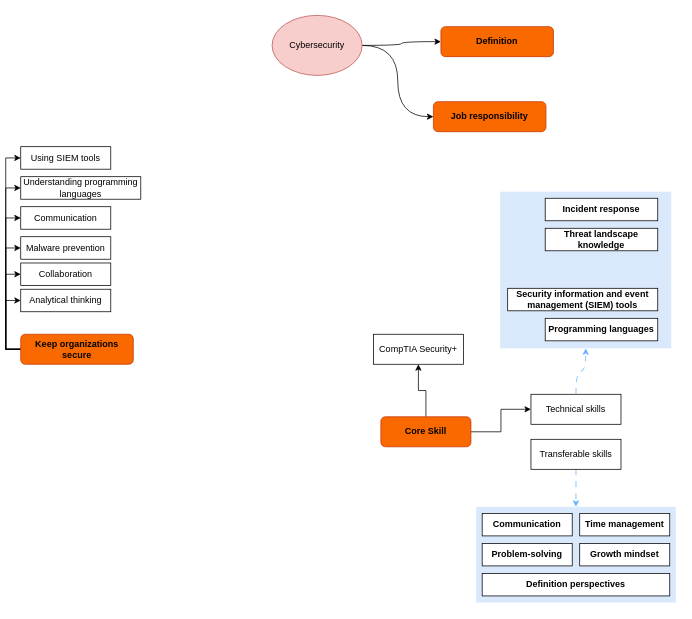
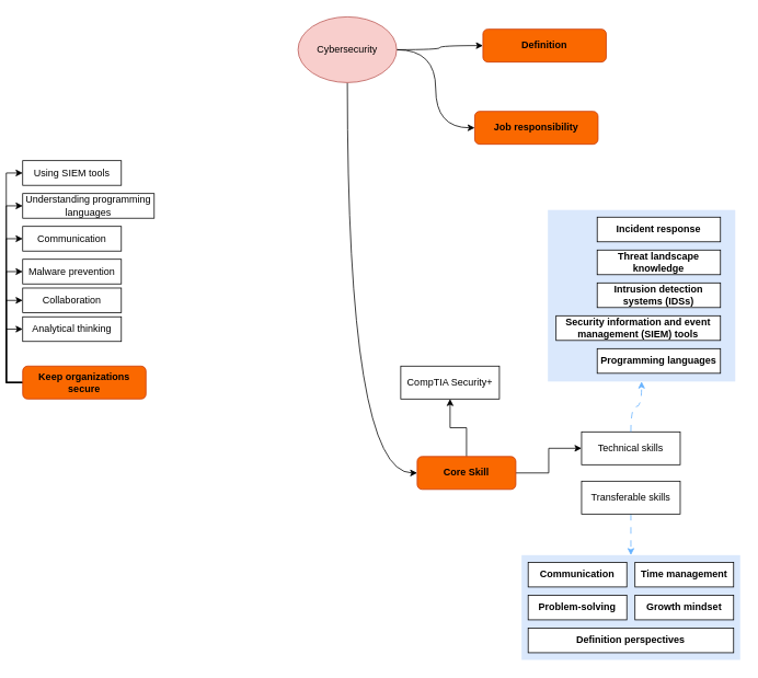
+ <mxCell id="7" value="&lt;span&gt;&lt;strong&gt;&lt;span&gt;Intrusion detection systems (IDSs)&lt;/span&gt;&lt;/strong&gt;&lt;/span&gt;" style="whiteSpace=wrap;html=1;rounded=0;" vertex="1" parent="3"><mxGeometry x="60" y="88.75" width="150" height="30" as="geometry" /></mxCell>
+ <mxCell id="41" style="edgeStyle=orthogonalEdgeStyle;rounded=0;orthogonalLoop=1;jettySize=auto;html=1;entryX=0;entryY=0.5;entryDx=0;entryDy=0;curved=1;exitX=0.5;exitY=1;exitDx=0;exitDy=0;" edge="1" parent="1" source="42" target="12"><mxGeometry relative="1" as="geometry" /></mxCell>
- <mxCell id="25" value="CompTIA Security+" style="rounded=0;whiteSpace=wrap;html=1;" vertex="1" parent="1"><mxGeometry x="490" y="445" width="120" height="40" as="geometry" /></mxCell>
+ <mxCell id="25" value="CompTIA Security+" style="rounded=0;whiteSpace=wrap;html=1;" vertex="1" parent="1"><mxGeometry x="480" y="445" width="120" height="40" as="geometry" /></mxCell>
